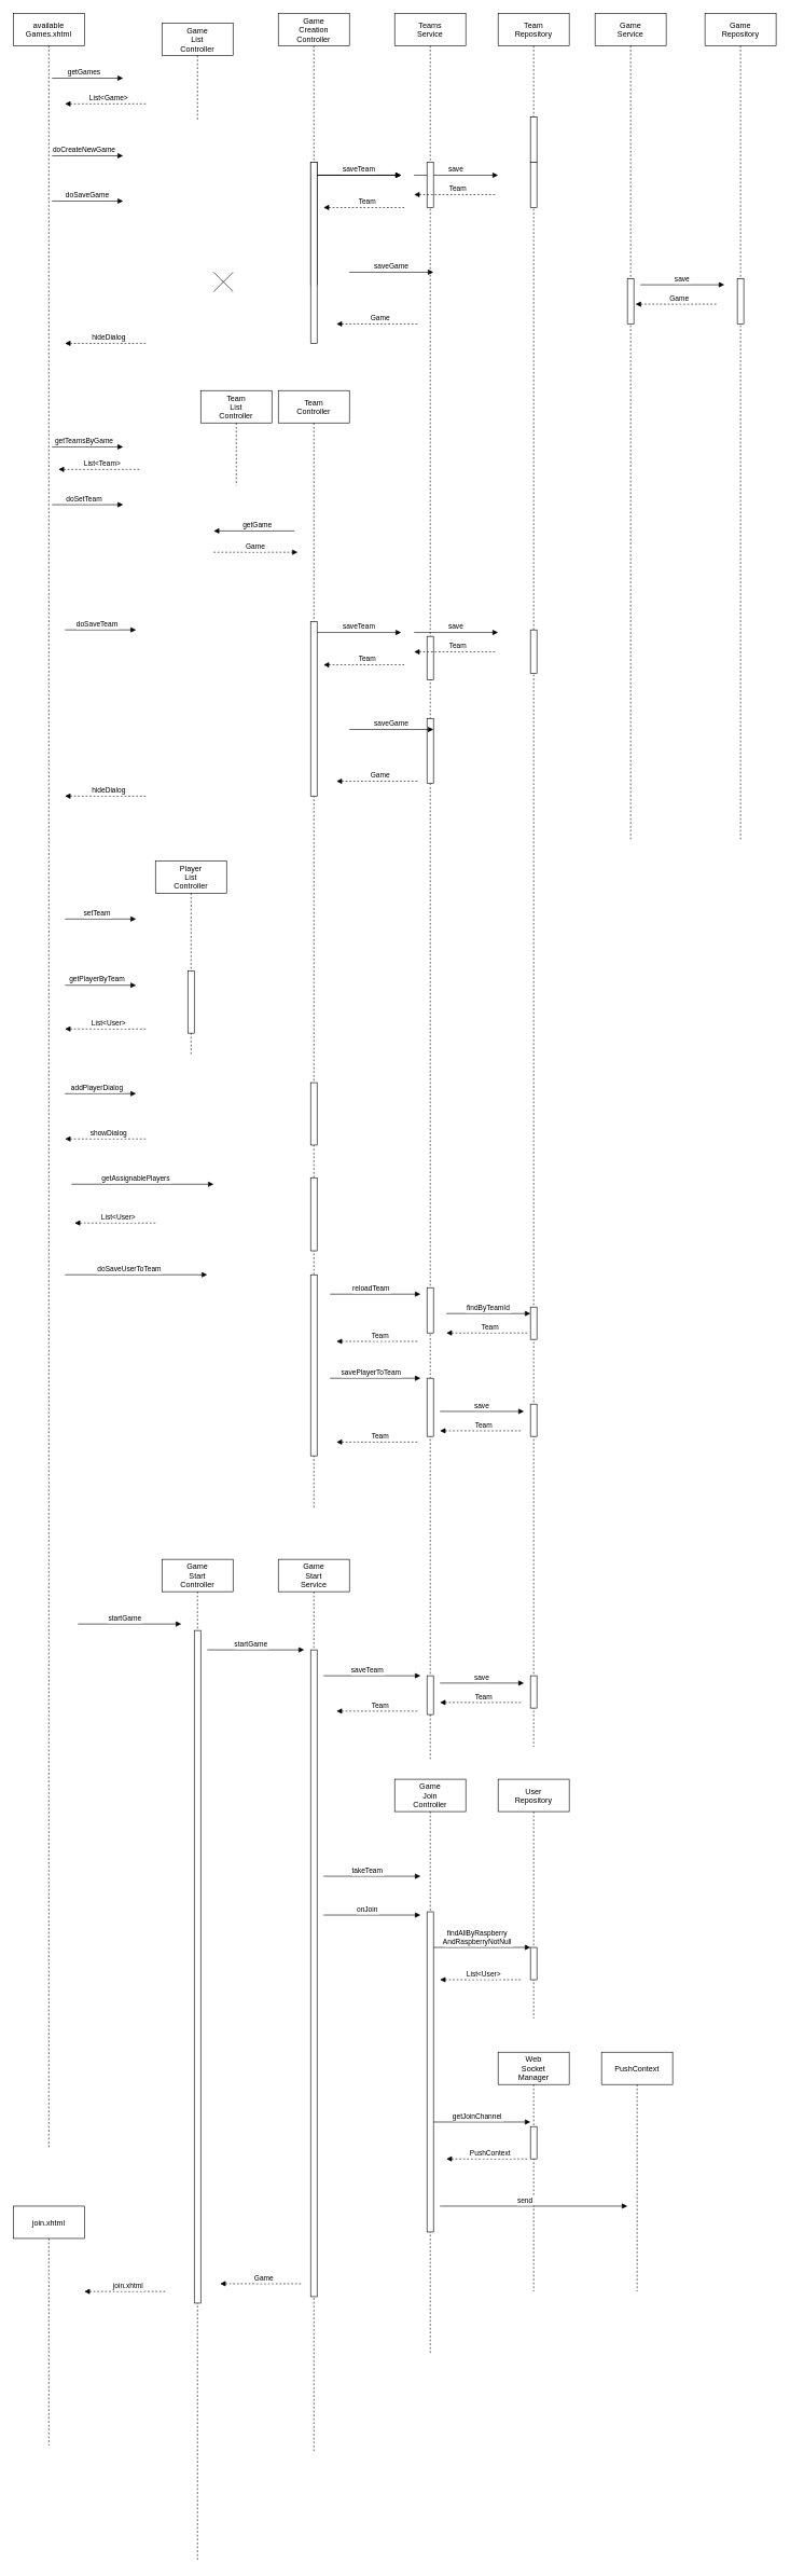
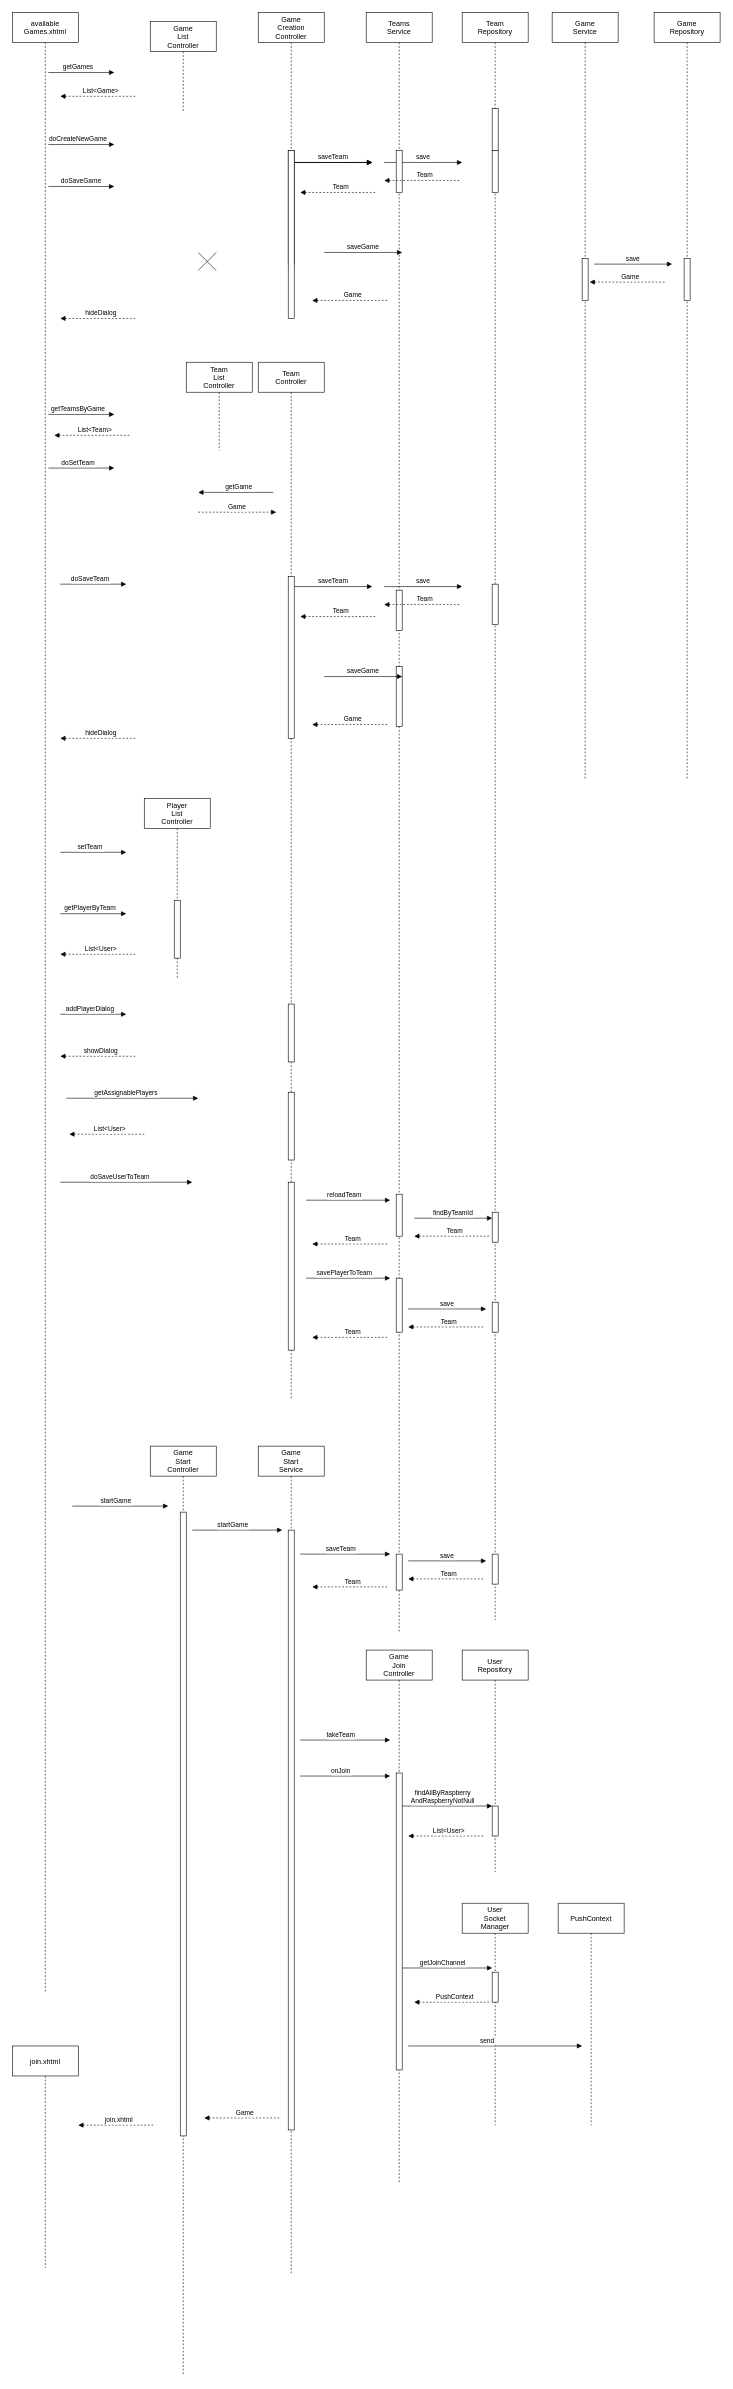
- <mxCell id="95" value="Web&#10;Socket&#10;Manager" style="shape=umlLifeline;perimeter=lifelinePerimeter;container=1;collapsible=0;recursiveResize=0;rounded=0;shadow=0;strokeWidth=1;size=50;" vertex="1" parent="1"><mxGeometry x="770" y="3172" width="110" height="370" as="geometry" /></mxCell>
+ <mxCell id="95" value="User&#10;Socket&#10;Manager" style="shape=umlLifeline;perimeter=lifelinePerimeter;container=1;collapsible=0;recursiveResize=0;rounded=0;shadow=0;strokeWidth=1;size=50;" vertex="1" parent="1"><mxGeometry x="770" y="3172" width="110" height="370" as="geometry" /></mxCell>
